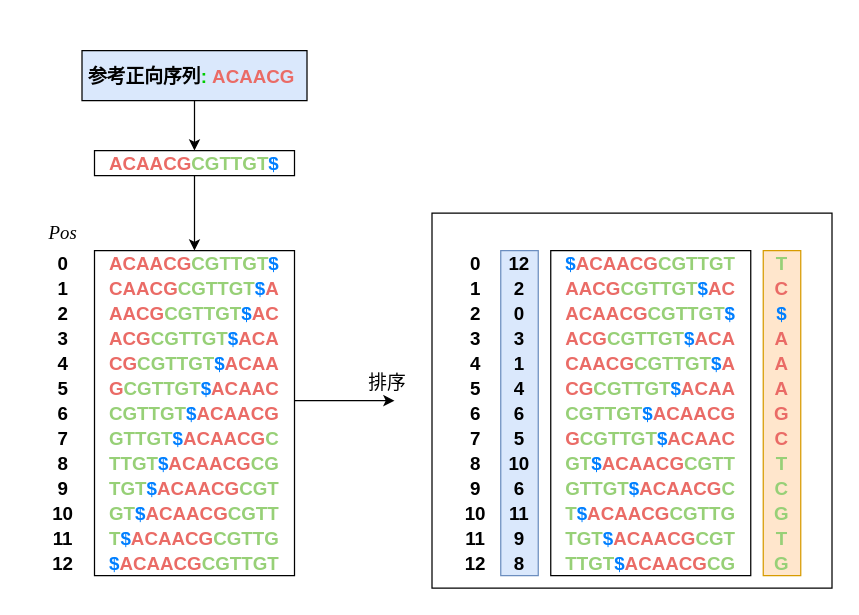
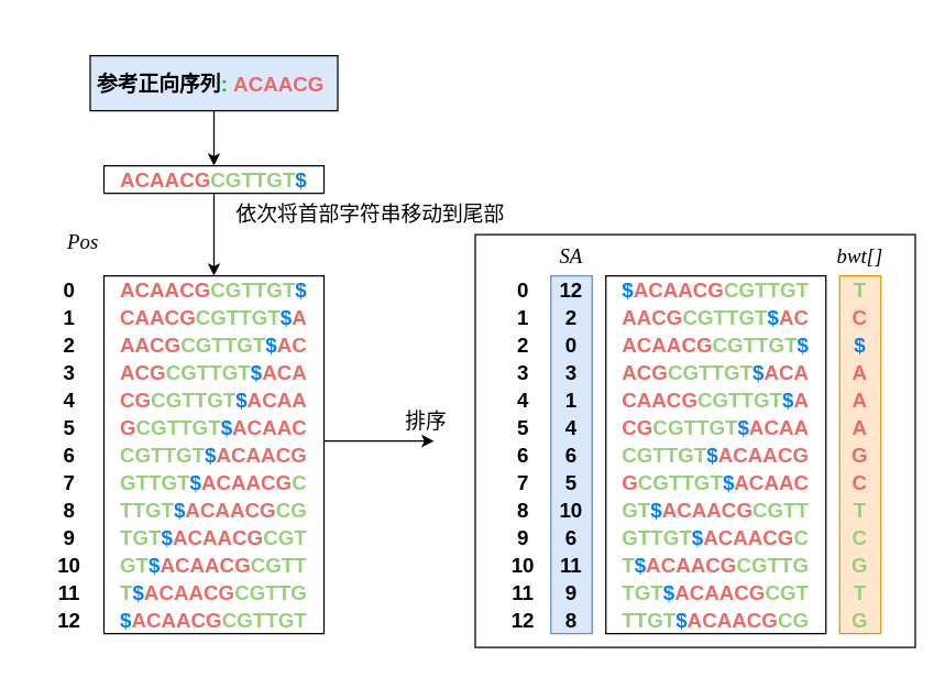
+ <mxCell id="39" value="&lt;font color=&quot;#000000&quot;&gt;依次将首部字符串移动到尾部&lt;/font&gt;" style="text;html=1;strokeColor=none;fillColor=none;align=center;verticalAlign=middle;whiteSpace=wrap;rounded=0;fontSize=15;fontColor=#FF3333;" vertex="1" parent="1"><mxGeometry x="153" y="140" width="232" height="30" as="geometry" /></mxCell>
- <mxCell id="23" value="&lt;font face=&quot;Times New Roman&quot;&gt;&lt;i&gt;Pos&lt;/i&gt;&lt;/font&gt;" style="text;html=1;strokeColor=none;fillColor=none;align=center;verticalAlign=middle;whiteSpace=wrap;rounded=0;fontSize=15;fontColor=#000000;" vertex="1" parent="1"><mxGeometry x="20" y="170" width="60" height="30" as="geometry" /></mxCell>
+ <mxCell id="23" value="&lt;font face=&quot;Times New Roman&quot;&gt;&lt;i&gt;Pos&lt;/i&gt;&lt;/font&gt;" style="text;html=1;strokeColor=none;fillColor=none;align=center;verticalAlign=middle;whiteSpace=wrap;rounded=0;fontSize=15;fontColor=#000000;" vertex="1" parent="1"><mxGeometry x="30" y="160" width="60" height="30" as="geometry" /></mxCell>
+ <mxCell id="85" value="&lt;font face=&quot;Times New Roman&quot;&gt;&lt;i&gt;SA&lt;/i&gt;&lt;/font&gt;" style="text;html=1;strokeColor=none;fillColor=none;align=center;verticalAlign=middle;whiteSpace=wrap;rounded=0;fontSize=15;fontColor=#000000;" vertex="1" parent="71"><mxGeometry width="30" height="30" as="geometry" /></mxCell>
+ <mxCell id="87" value="&lt;font face=&quot;Times New Roman&quot;&gt;&lt;i&gt;bwt[]&lt;/i&gt;&lt;/font&gt;" style="text;html=1;strokeColor=none;fillColor=none;align=center;verticalAlign=middle;whiteSpace=wrap;rounded=0;fontSize=15;fontColor=#000000;" vertex="1" parent="1"><mxGeometry x="600" y="170" width="50" height="30" as="geometry" /></mxCell>
